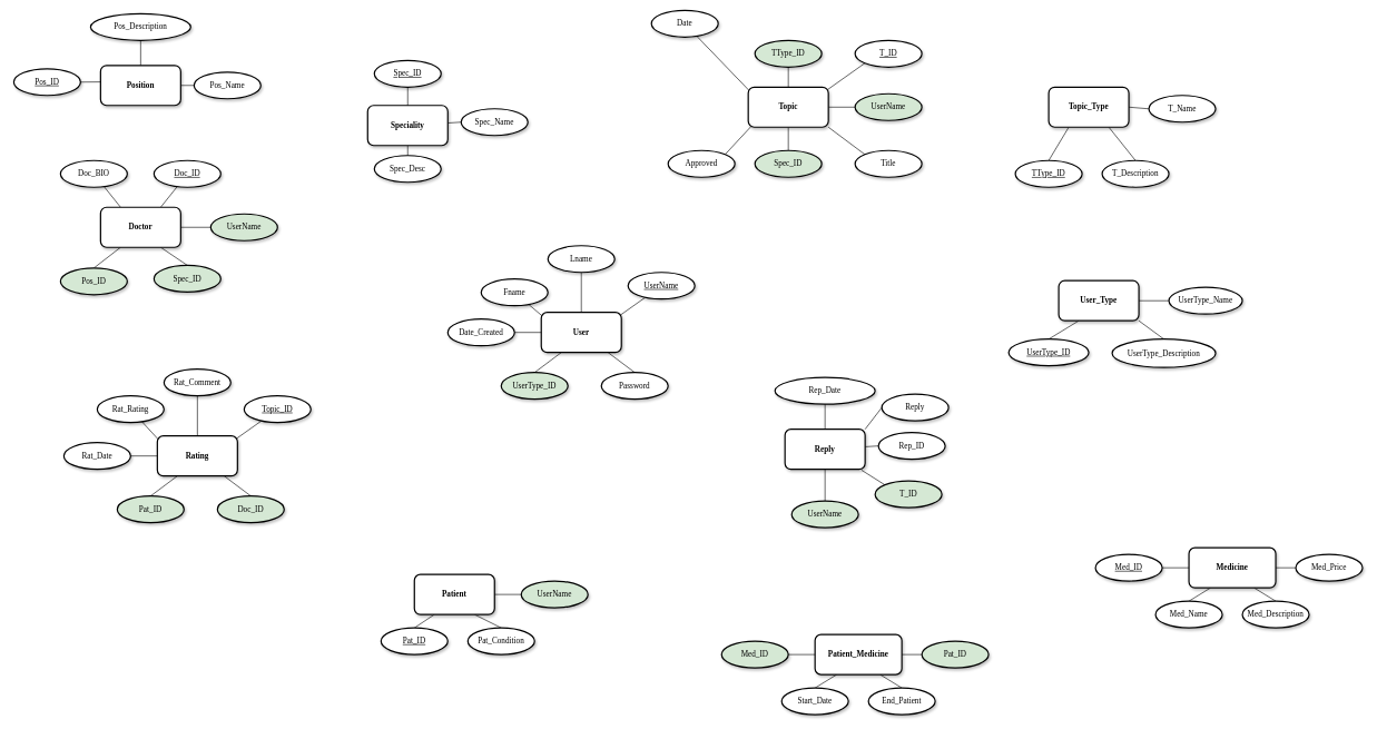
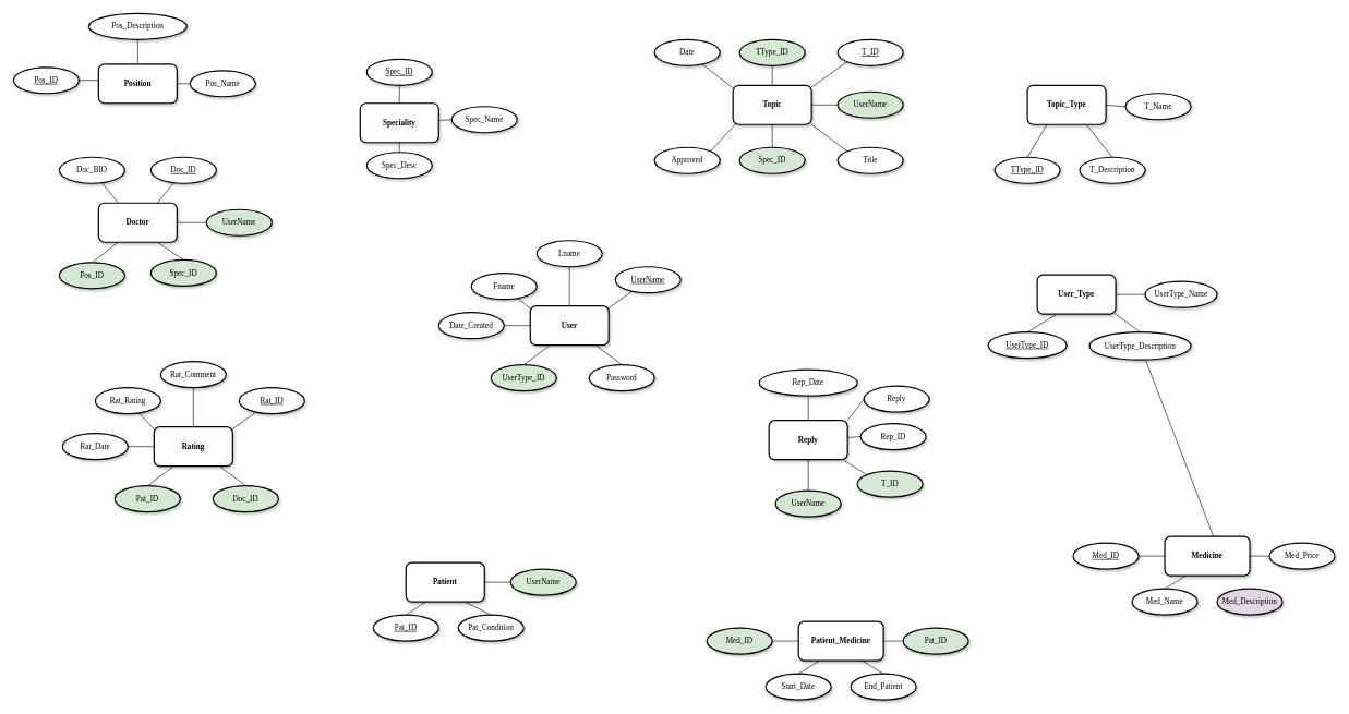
- <mxCell id="21" value="&lt;span style=&quot;font-weight: 400&quot;&gt;Date&lt;/span&gt;" style="ellipse;whiteSpace=wrap;html=1;rounded=1;shadow=1;fontFamily=Verdana;fontStyle=1;strokeWidth=2;comic=0;" parent="1" vertex="1"><mxGeometry x="975" y="15" width="100" height="40" as="geometry" /></mxCell>
+ <mxCell id="21" value="&lt;span style=&quot;font-weight: 400&quot;&gt;Date&lt;/span&gt;" style="ellipse;whiteSpace=wrap;html=1;rounded=1;shadow=1;fontFamily=Verdana;fontStyle=1;strokeWidth=2;comic=0;" parent="1" vertex="1"><mxGeometry x="1000" y="60" width="100" height="40" as="geometry" /></mxCell>
- <mxCell id="76" value="&lt;span style=&quot;font-weight: 400&quot;&gt;&lt;u&gt;Topic_ID&lt;/u&gt;&lt;/span&gt;" style="ellipse;whiteSpace=wrap;html=1;rounded=1;shadow=1;fontFamily=Verdana;fontStyle=1;strokeWidth=2;comic=0;" parent="1" vertex="1"><mxGeometry x="365" y="592.5" width="100" height="40" as="geometry" /></mxCell>
+ <mxCell id="76" value="&lt;span style=&quot;font-weight: 400&quot;&gt;&lt;u&gt;Rat_ID&lt;/u&gt;&lt;/span&gt;" style="ellipse;whiteSpace=wrap;html=1;rounded=1;shadow=1;fontFamily=Verdana;fontStyle=1;strokeWidth=2;comic=0;" parent="1" vertex="1"><mxGeometry x="365" y="592.5" width="100" height="40" as="geometry" /></mxCell>
- <mxCell id="100" style="edgeStyle=none;rounded=0;orthogonalLoop=1;jettySize=auto;html=1;exitX=0.75;exitY=1;exitDx=0;exitDy=0;entryX=0.5;entryY=0;entryDx=0;entryDy=0;endArrow=none;endFill=0;" parent="1" source="103" target="101" edge="1"><mxGeometry relative="1" as="geometry" /></mxCell>
+ <mxCell id="100" style="edgeStyle=none;rounded=0;orthogonalLoop=1;jettySize=auto;html=1;exitX=0.75;exitY=1;exitDx=0;exitDy=0;endArrow=none;endFill=0;" parent="1" source="103" target="54" edge="1"><mxGeometry relative="1" as="geometry" /></mxCell>
- <mxCell id="101" value="&lt;span style=&quot;font-weight: 400&quot;&gt;Med_Description&lt;/span&gt;" style="ellipse;whiteSpace=wrap;html=1;rounded=1;shadow=1;fontFamily=Verdana;fontStyle=1;strokeWidth=2;comic=0;" parent="1" vertex="1"><mxGeometry x="1860" y="900" width="100" height="40" as="geometry" /></mxCell>
+ <mxCell id="101" value="&lt;span style=&quot;font-weight: 400&quot;&gt;Med_Description&lt;/span&gt;" style="ellipse;whiteSpace=wrap;html=1;rounded=1;shadow=1;fontFamily=Verdana;fontStyle=1;strokeWidth=2;comic=0;fillColor=#e1d5e7;" parent="1" vertex="1"><mxGeometry x="1860" y="900" width="100" height="40" as="geometry" /></mxCell>
